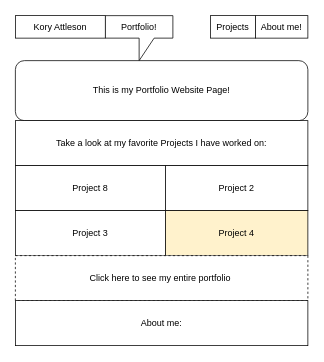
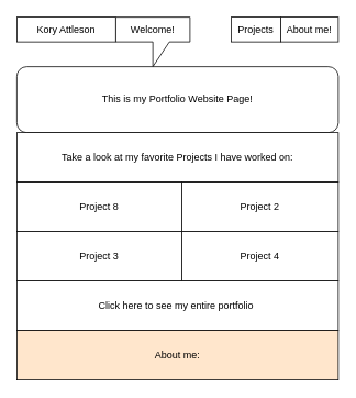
- <mxCell id="3" value="Portfolio!" style="shape=callout;whiteSpace=wrap;html=1;perimeter=calloutPerimeter;" vertex="1" parent="1"><mxGeometry x="140" y="20" width="90" height="60" as="geometry" /></mxCell>
+ <mxCell id="3" value="Welcome!" style="shape=callout;whiteSpace=wrap;html=1;perimeter=calloutPerimeter;" vertex="1" parent="1"><mxGeometry x="140" y="20" width="90" height="60" as="geometry" /></mxCell>
- <mxCell id="11" value="Project 4" style="rounded=0;whiteSpace=wrap;html=1;fillColor=#fff2cc;" vertex="1" parent="1"><mxGeometry x="220" y="280" width="190" height="60" as="geometry" /></mxCell>
+ <mxCell id="11" value="Project 4" style="rounded=0;whiteSpace=wrap;html=1;" vertex="1" parent="1"><mxGeometry x="220" y="280" width="190" height="60" as="geometry" /></mxCell>
- <mxCell id="12" value="Click here to see my entire portfolio&amp;nbsp;" style="rounded=0;whiteSpace=wrap;html=1;dashed=1;" vertex="1" parent="1"><mxGeometry x="20" y="340" width="390" height="60" as="geometry" /></mxCell>
+ <mxCell id="12" value="Click here to see my entire portfolio&amp;nbsp;" style="rounded=0;whiteSpace=wrap;html=1;" vertex="1" parent="1"><mxGeometry x="20" y="340" width="390" height="60" as="geometry" /></mxCell>
- <mxCell id="13" value="About me:" style="rounded=0;whiteSpace=wrap;html=1;" vertex="1" parent="1"><mxGeometry x="20" y="400" width="390" height="60" as="geometry" /></mxCell>
+ <mxCell id="13" value="About me:" style="rounded=0;whiteSpace=wrap;html=1;fillColor=#ffe6cc;" vertex="1" parent="1"><mxGeometry x="20" y="400" width="390" height="60" as="geometry" /></mxCell>
